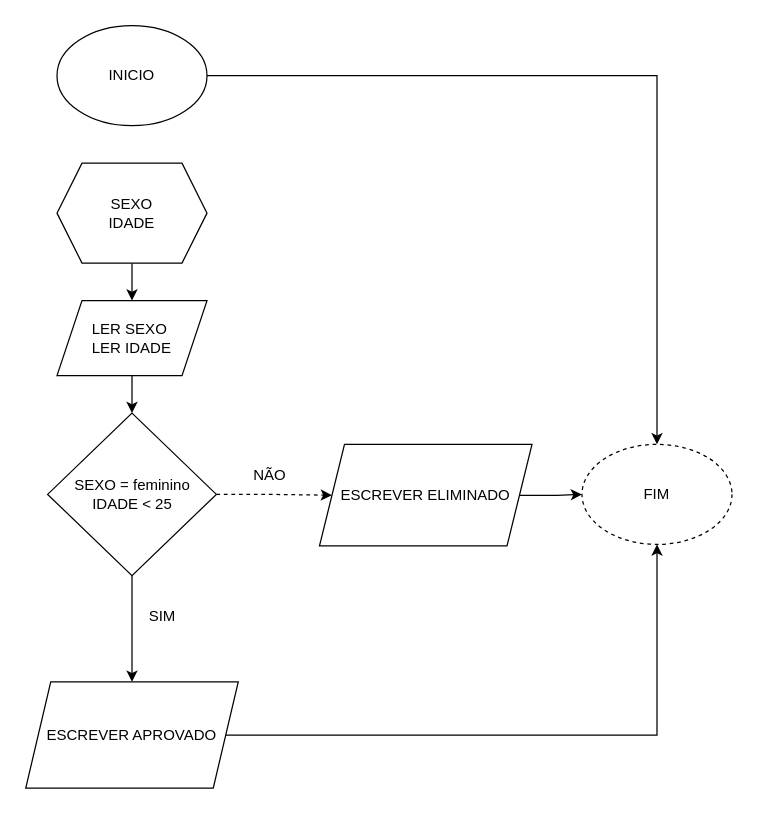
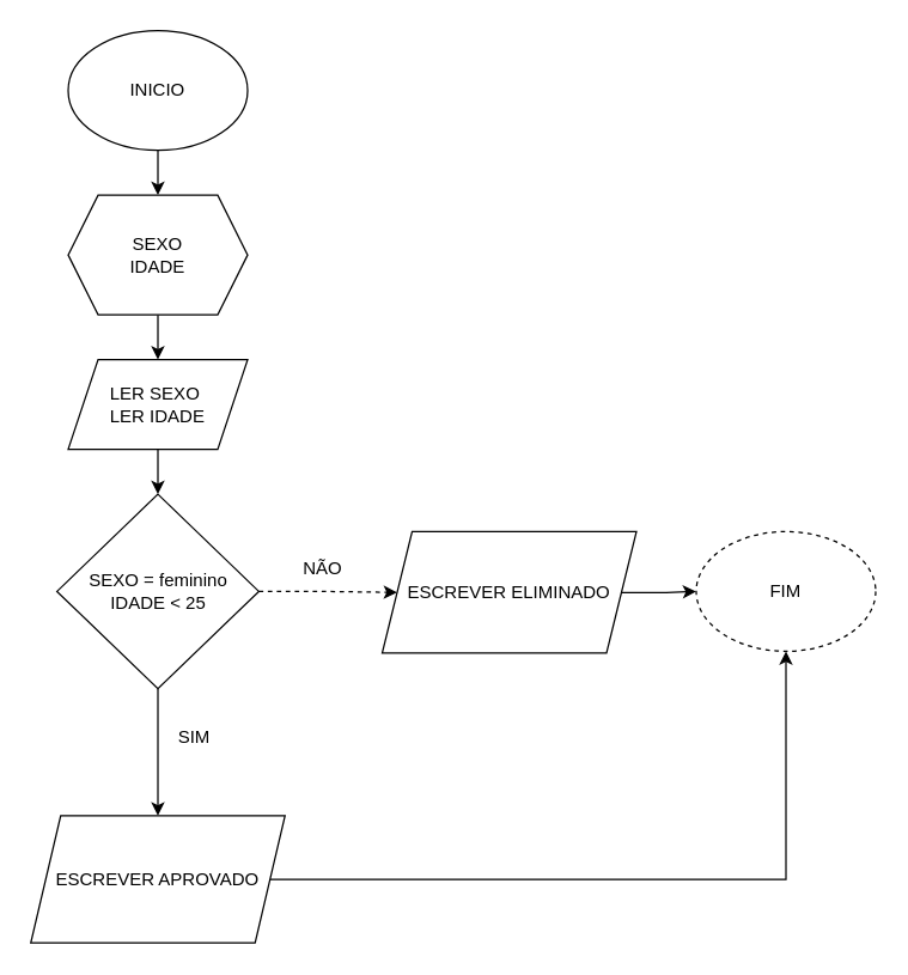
- <mxCell id="2" value="" style="edgeStyle=orthogonalEdgeStyle;rounded=0;orthogonalLoop=1;jettySize=auto;html=1;" edge="1" parent="1" source="3" target="11"><mxGeometry relative="1" as="geometry" /></mxCell>
+ <mxCell id="2" value="" style="edgeStyle=orthogonalEdgeStyle;rounded=0;orthogonalLoop=1;jettySize=auto;html=1;" edge="1" parent="1" source="3" target="5"><mxGeometry relative="1" as="geometry" /></mxCell>
